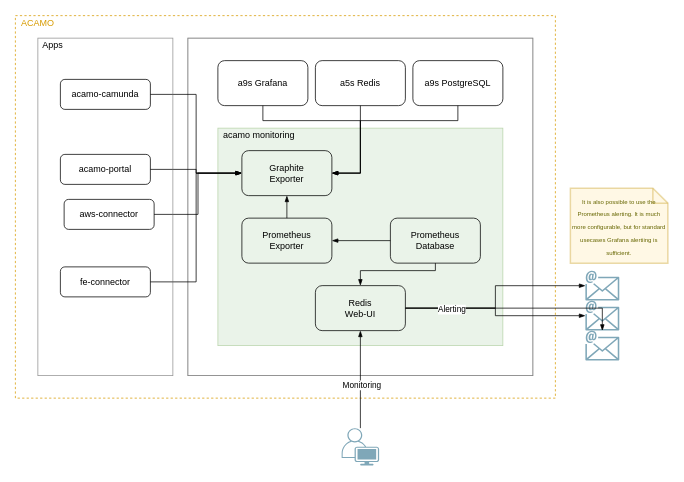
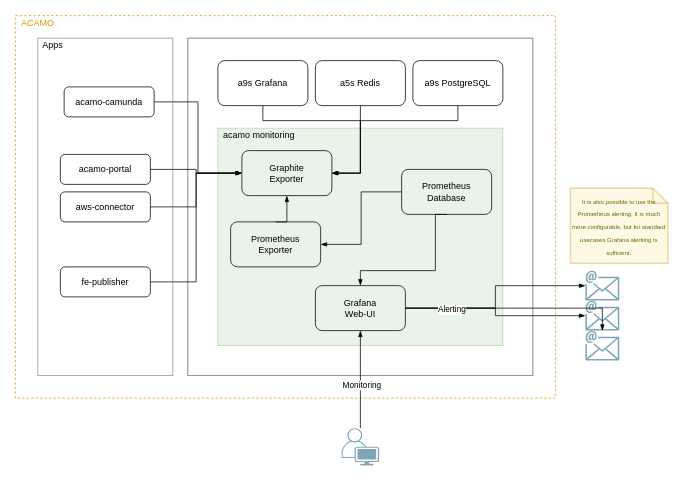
- <mxCell id="39" value="acamo-camunda" style="rounded=1;whiteSpace=wrap;html=1;strokeColor=#000000;fillColor=none;fontColor=#000000;" parent="1" vertex="1"><mxGeometry x="80" y="105" width="120" height="40" as="geometry" /></mxCell>
+ <mxCell id="39" value="acamo-camunda" style="rounded=1;whiteSpace=wrap;html=1;strokeColor=#000000;fillColor=none;fontColor=#000000;" parent="1" vertex="1"><mxGeometry x="85" y="115" width="120" height="40" as="geometry" /></mxCell>
- <mxCell id="41" value="aws-connector" style="rounded=1;whiteSpace=wrap;html=1;strokeColor=#000000;fillColor=none;fontColor=#000000;" parent="1" vertex="1"><mxGeometry x="85" y="265" width="120" height="40" as="geometry" /></mxCell>
+ <mxCell id="41" value="aws-connector" style="rounded=1;whiteSpace=wrap;html=1;strokeColor=#000000;fillColor=none;fontColor=#000000;" parent="1" vertex="1"><mxGeometry x="80" y="255" width="120" height="40" as="geometry" /></mxCell>
- <mxCell id="13" value="Prometheus&lt;br&gt;Exporter" style="rounded=1;whiteSpace=wrap;html=1;strokeColor=#000000;fillColor=none;fontColor=#000000;" parent="5" vertex="1"><mxGeometry x="32" y="190" width="120" height="60" as="geometry" /></mxCell>
+ <mxCell id="13" value="Prometheus&lt;br&gt;Exporter" style="rounded=1;whiteSpace=wrap;html=1;strokeColor=#000000;fillColor=none;fontColor=#000000;" parent="5" vertex="1"><mxGeometry x="17" y="195" width="120" height="60" as="geometry" /></mxCell>
- <mxCell id="11" value="Prometheus&lt;br&gt;Database" style="rounded=1;whiteSpace=wrap;html=1;strokeColor=#000000;fillColor=none;fontColor=#000000;" parent="5" vertex="1"><mxGeometry x="230" y="190" width="120" height="60" as="geometry" /></mxCell>
+ <mxCell id="11" value="Prometheus&lt;br&gt;Database" style="rounded=1;whiteSpace=wrap;html=1;strokeColor=#000000;fillColor=none;fontColor=#000000;" parent="5" vertex="1"><mxGeometry x="245" y="125" width="120" height="60" as="geometry" /></mxCell>
- <mxCell id="42" value="fe-connector" style="rounded=1;whiteSpace=wrap;html=1;strokeColor=#000000;fillColor=none;fontColor=#000000;" parent="1" vertex="1"><mxGeometry x="80" y="355" width="120" height="40" as="geometry" /></mxCell>
+ <mxCell id="42" value="fe-publisher" style="rounded=1;whiteSpace=wrap;html=1;strokeColor=#000000;fillColor=none;fontColor=#000000;" parent="1" vertex="1"><mxGeometry x="80" y="355" width="120" height="40" as="geometry" /></mxCell>
- <mxCell id="8" value="Redis&lt;br&gt;Web-UI" style="rounded=1;whiteSpace=wrap;html=1;strokeColor=#000000;fillColor=none;fontColor=#000000;" parent="5" vertex="1"><mxGeometry x="130" y="280" width="120" height="60" as="geometry" /></mxCell>
+ <mxCell id="8" value="Grafana&lt;br&gt;Web-UI" style="rounded=1;whiteSpace=wrap;html=1;strokeColor=#000000;fillColor=none;fontColor=#000000;" parent="5" vertex="1"><mxGeometry x="130" y="280" width="120" height="60" as="geometry" /></mxCell>
